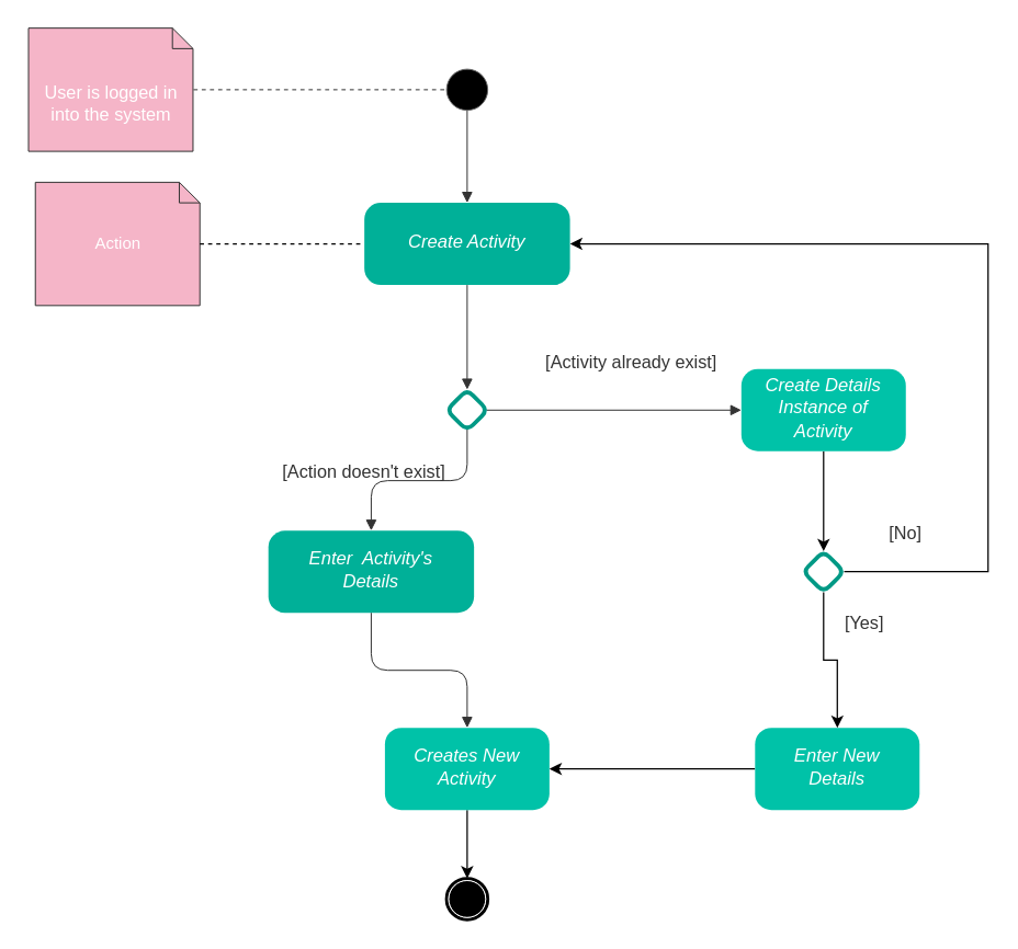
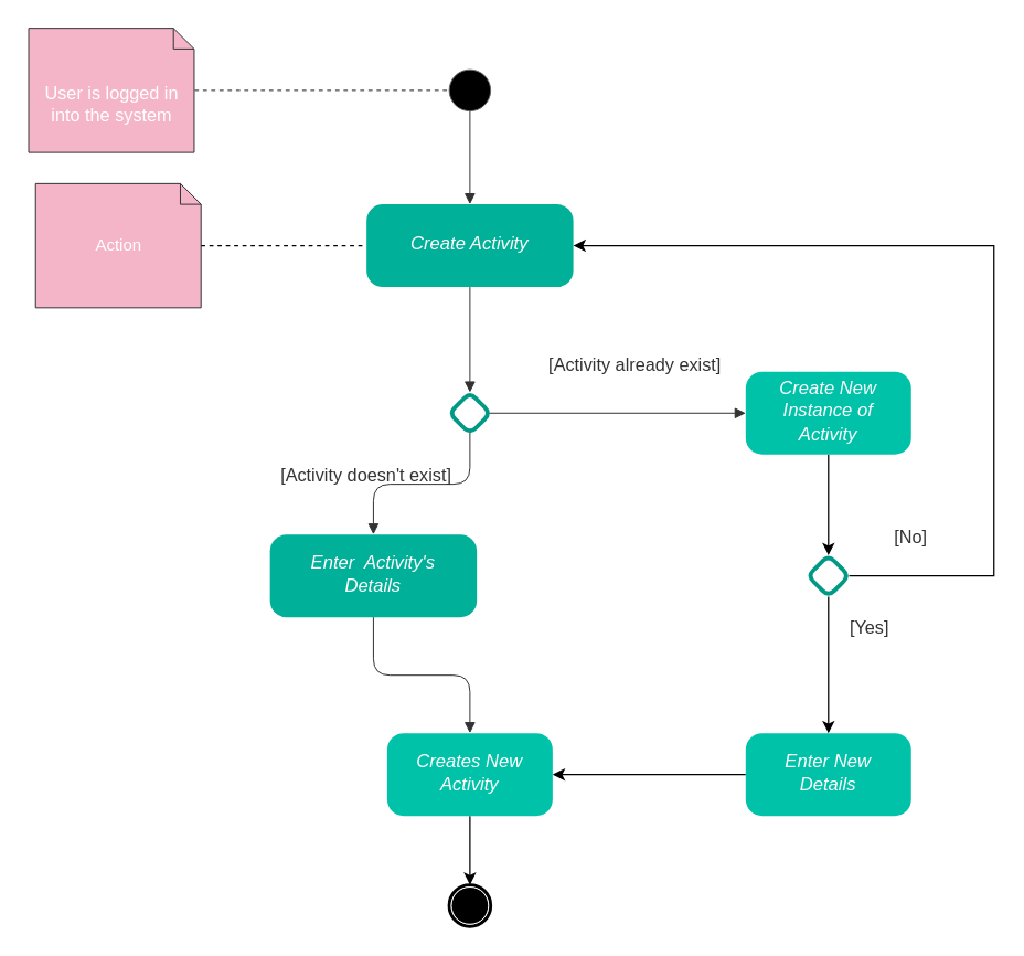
- <mxCell id="20" value="&lt;div style=&quot;display: flex ; justify-content: center ; text-align: center ; align-items: baseline ; font-size: 0 ; line-height: 1.25 ; margin-left: 8.4px ; margin-right: 8.4px ; margin-top: 2.4px ; margin-top: -2px&quot;&gt;&lt;span&gt;&lt;span style=&quot;font-size: 13.3px ; color: #ffffff ; font-style: italic&quot;&gt;Create Details Instance of Activity&lt;/span&gt;&lt;/span&gt;&lt;/div&gt;" style="rounded=1;arcSize=20;whiteSpace=wrap;overflow=block;blockSpacing=1;html=1;fontSize=13;spacing=3.6;strokeOpacity=0;fillOpacity=100;fillColor=#00c2a8;strokeWidth=0.8;" vertex="1" parent="1"><mxGeometry x="540" y="269" width="120" height="60" as="geometry" /></mxCell>
+ <mxCell id="20" value="&lt;div style=&quot;display: flex ; justify-content: center ; text-align: center ; align-items: baseline ; font-size: 0 ; line-height: 1.25 ; margin-left: 8.4px ; margin-right: 8.4px ; margin-top: 2.4px ; margin-top: -2px&quot;&gt;&lt;span&gt;&lt;span style=&quot;font-size: 13.3px ; color: #ffffff ; font-style: italic&quot;&gt;Create New Instance of Activity&lt;/span&gt;&lt;/span&gt;&lt;/div&gt;" style="rounded=1;arcSize=20;whiteSpace=wrap;overflow=block;blockSpacing=1;html=1;fontSize=13;spacing=3.6;strokeOpacity=0;fillOpacity=100;fillColor=#00c2a8;strokeWidth=0.8;" vertex="1" parent="1"><mxGeometry x="540" y="269" width="120" height="60" as="geometry" /></mxCell>
- <mxCell id="22" value="[Action doesn't exist]" style="html=1;overflow=block;blockSpacing=1;whiteSpace=wrap;;whiteSpace=wrap;fontSize=13;fontColor=#333333;align=center;spacing=3.8;strokeOpacity=0;fillOpacity=0;rounded=1;absoluteArcSize=1;arcSize=12;fillColor=#ffffff;strokeWidth=0.8;" vertex="1" parent="1"><mxGeometry x="175" y="321" width="180" height="45" as="geometry" /></mxCell>
+ <mxCell id="22" value="[Activity doesn't exist]" style="html=1;overflow=block;blockSpacing=1;whiteSpace=wrap;;whiteSpace=wrap;fontSize=13;fontColor=#333333;align=center;spacing=3.8;strokeOpacity=0;fillOpacity=0;rounded=1;absoluteArcSize=1;arcSize=12;fillColor=#ffffff;strokeWidth=0.8;" vertex="1" parent="1"><mxGeometry x="175" y="321" width="180" height="45" as="geometry" /></mxCell>
- <mxCell id="30" value="&lt;div style=&quot;display: flex ; justify-content: center ; text-align: center ; align-items: baseline ; font-size: 0 ; line-height: 1.25 ; margin-left: 8.4px ; margin-right: 8.4px ; margin-top: 2.4px ; margin-top: -2px&quot;&gt;&lt;span&gt;&lt;span style=&quot;font-size: 13.3px ; color: #ffffff ; font-style: italic&quot;&gt;Enter New Details&lt;/span&gt;&lt;/span&gt;&lt;/div&gt;" style="rounded=1;arcSize=20;whiteSpace=wrap;overflow=block;blockSpacing=1;html=1;fontSize=13;spacing=3.6;strokeOpacity=0;fillOpacity=100;fillColor=#00c2a8;strokeWidth=0.8;" vertex="1" parent="1"><mxGeometry x="550" y="531" width="120" height="60" as="geometry" /></mxCell>
+ <mxCell id="30" value="&lt;div style=&quot;display: flex ; justify-content: center ; text-align: center ; align-items: baseline ; font-size: 0 ; line-height: 1.25 ; margin-left: 8.4px ; margin-right: 8.4px ; margin-top: 2.4px ; margin-top: -2px&quot;&gt;&lt;span&gt;&lt;span style=&quot;font-size: 13.3px ; color: #ffffff ; font-style: italic&quot;&gt;Enter New Details&lt;/span&gt;&lt;/span&gt;&lt;/div&gt;" style="rounded=1;arcSize=20;whiteSpace=wrap;overflow=block;blockSpacing=1;html=1;fontSize=13;spacing=3.6;strokeOpacity=0;fillOpacity=100;fillColor=#00c2a8;strokeWidth=0.8;" vertex="1" parent="1"><mxGeometry x="540" y="531" width="120" height="60" as="geometry" /></mxCell>
